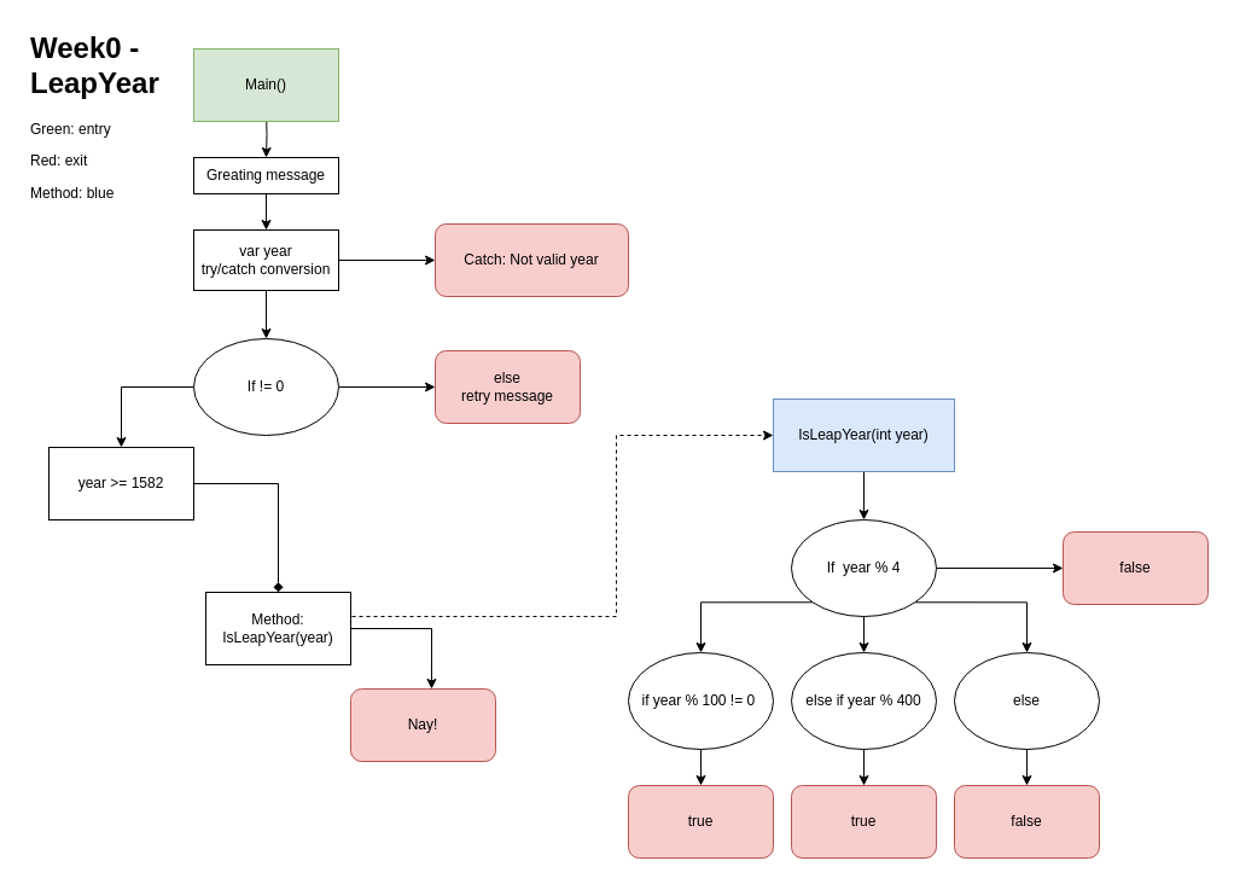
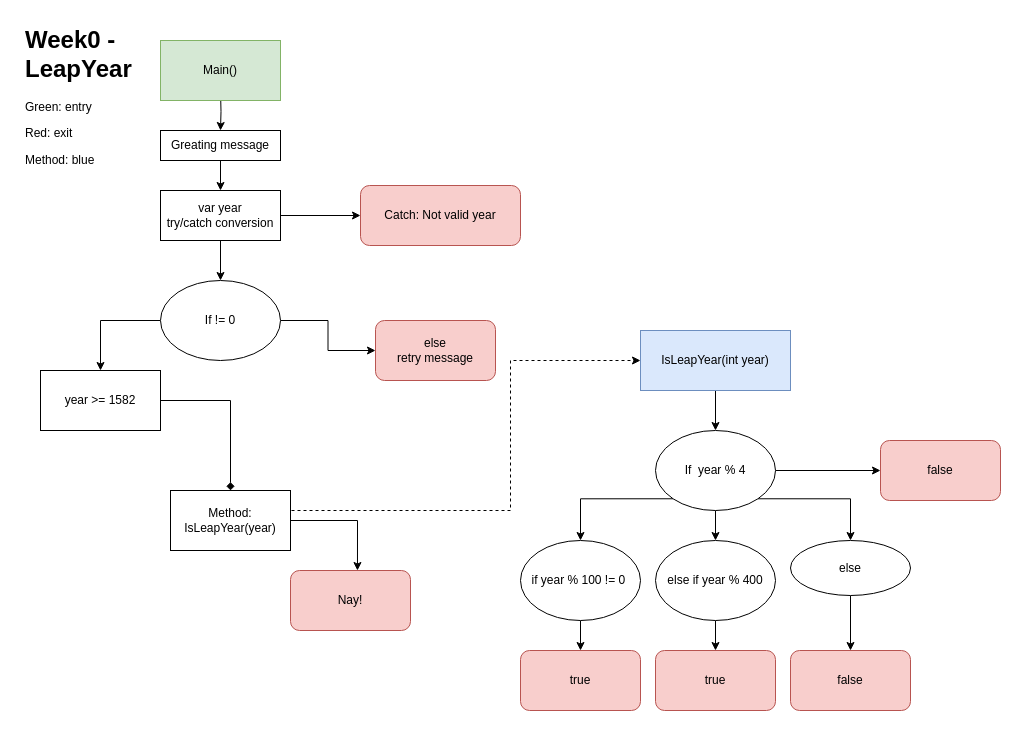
- <mxCell id="20" value="&lt;span&gt;else&lt;/span&gt;&lt;br&gt;&lt;span&gt;retry message&lt;/span&gt;" style="rounded=1;whiteSpace=wrap;html=1;fillColor=#f8cecc;strokeColor=#b85450;" vertex="1" parent="1"><mxGeometry x="360" y="290" width="120" height="60" as="geometry" /></mxCell>
+ <mxCell id="20" value="&lt;span&gt;else&lt;/span&gt;&lt;br&gt;&lt;span&gt;retry message&lt;/span&gt;" style="rounded=1;whiteSpace=wrap;html=1;fillColor=#f8cecc;strokeColor=#b85450;" vertex="1" parent="1"><mxGeometry x="375" y="320" width="120" height="60" as="geometry" /></mxCell>
- <mxCell id="33" value="else" style="ellipse;whiteSpace=wrap;html=1;" vertex="1" parent="1"><mxGeometry x="790" y="540" width="120" height="80" as="geometry" /></mxCell>
+ <mxCell id="33" value="else" style="ellipse;whiteSpace=wrap;html=1;" vertex="1" parent="1"><mxGeometry x="790" y="540" width="120" height="55" as="geometry" /></mxCell>
